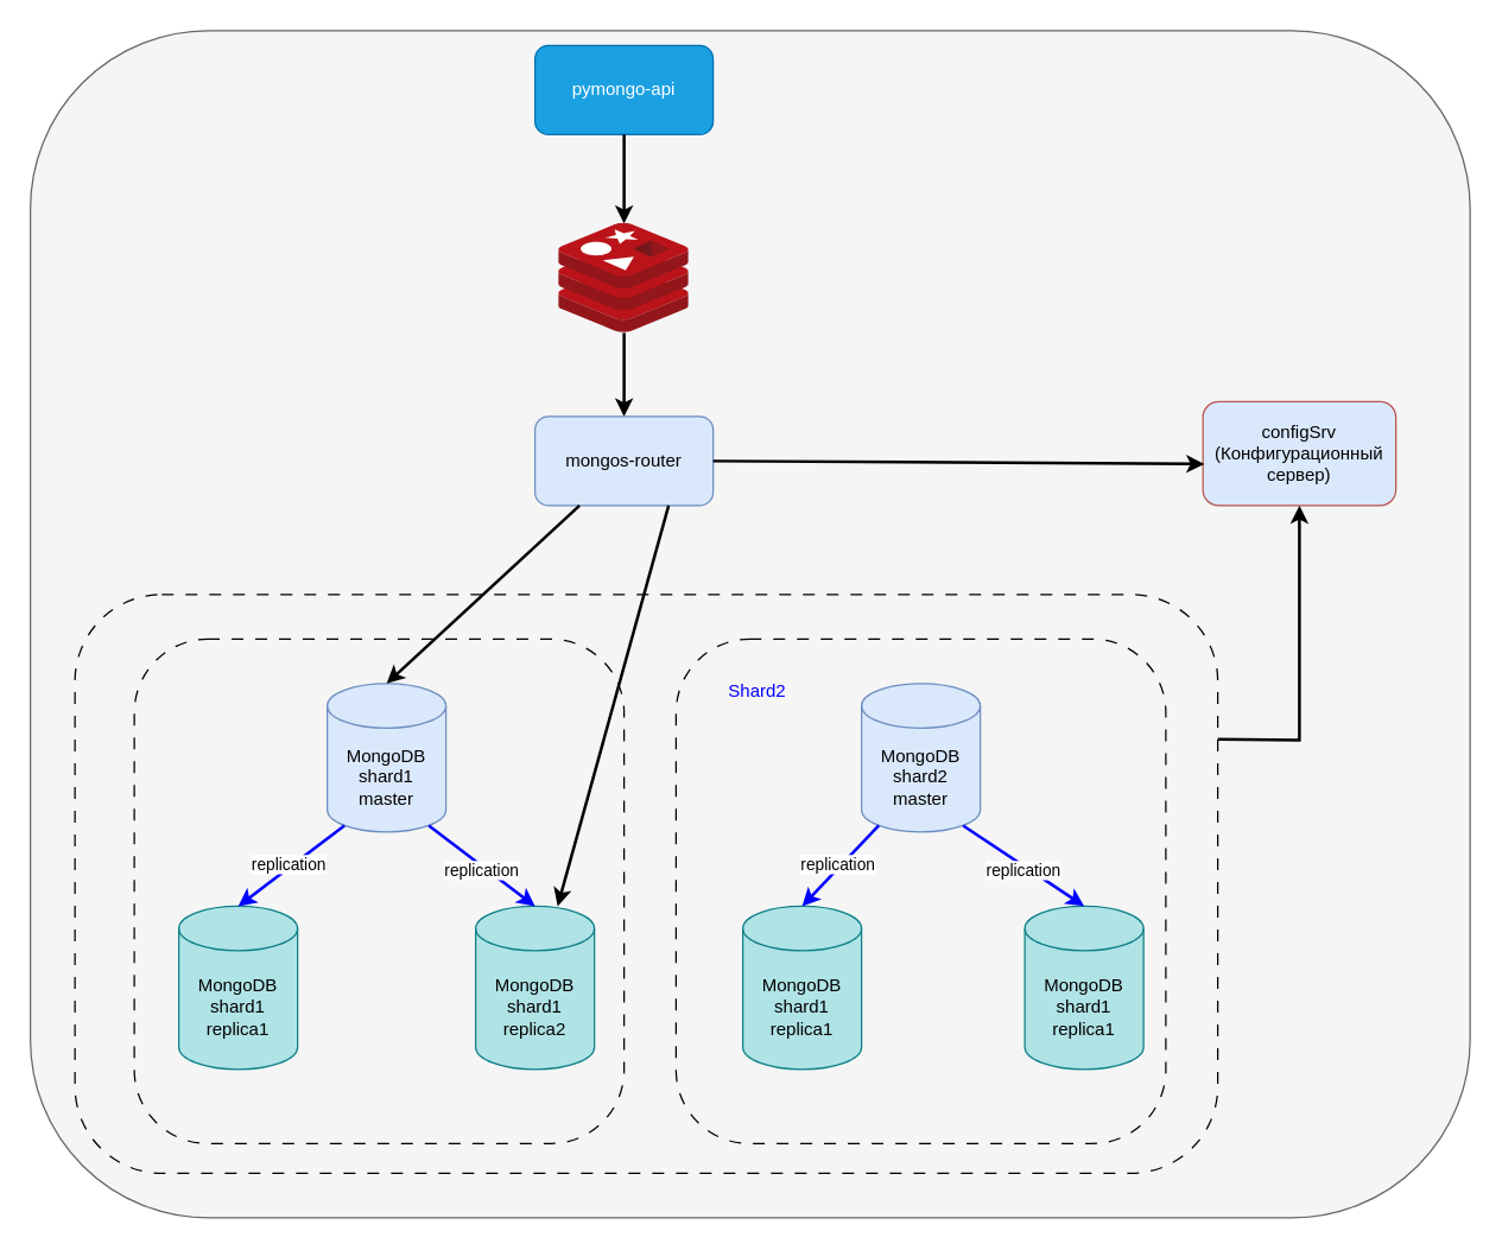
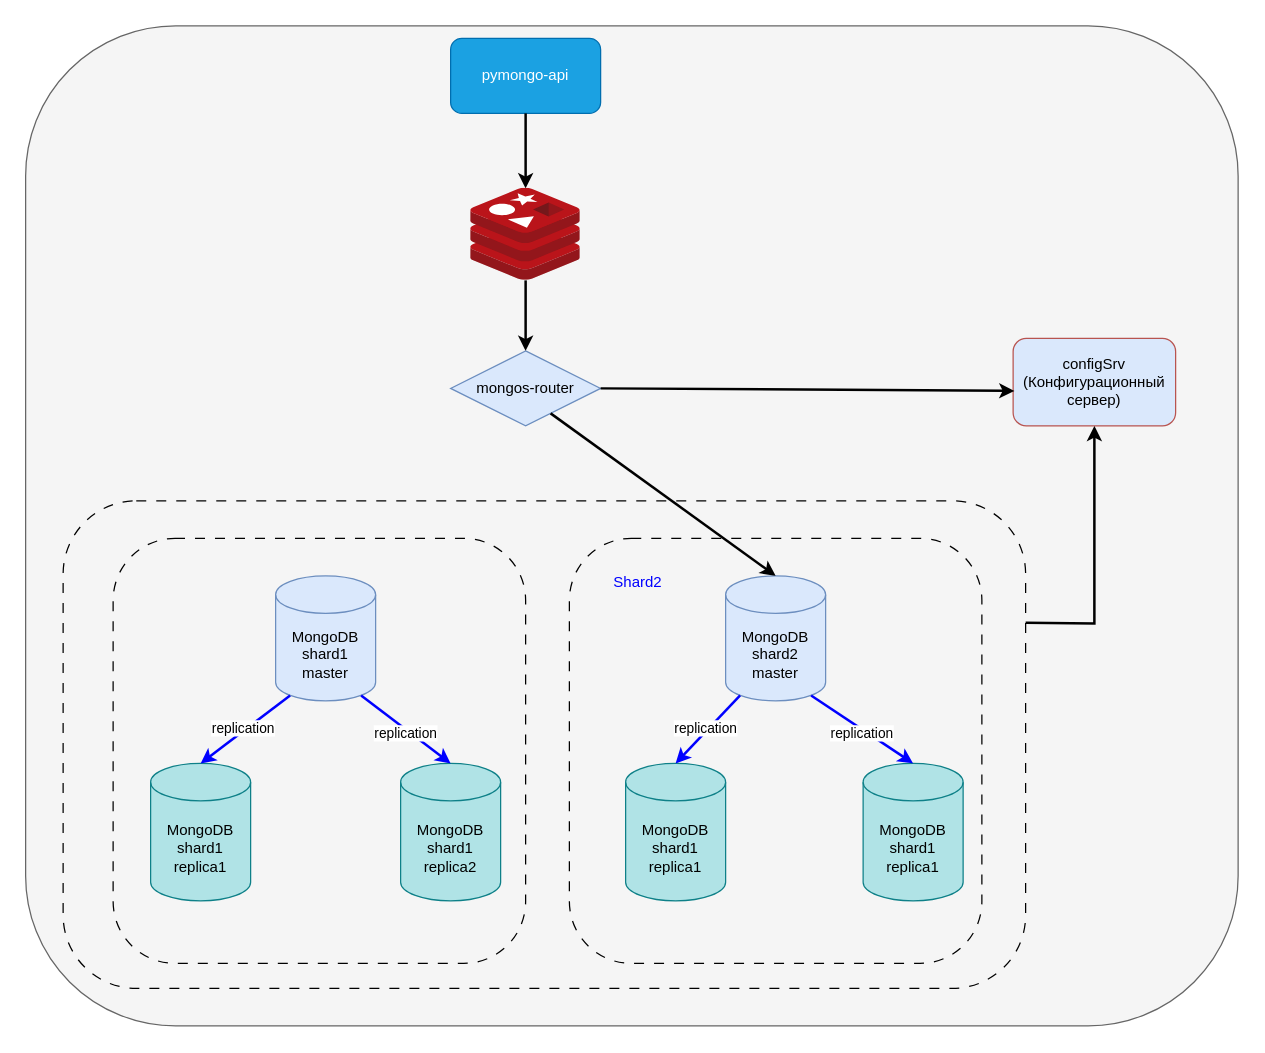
- <mxCell id="7" value="mongos-router" style="rounded=1;whiteSpace=wrap;html=1;fillColor=#dae8fc;strokeColor=#6c8ebf;" parent="1" vertex="1"><mxGeometry x="360" y="280" width="120" height="60" as="geometry" /></mxCell>
+ <mxCell id="7" value="mongos-router" style="rhombus;whiteSpace=wrap;html=1;fillColor=#dae8fc;strokeColor=#6c8ebf;" parent="1" vertex="1"><mxGeometry x="360" y="280" width="120" height="60" as="geometry" /></mxCell>
- <mxCell id="10" value="" style="endArrow=classic;html=1;rounded=0;exitX=0.25;exitY=1;exitDx=0;exitDy=0;entryX=0.5;entryY=0;entryDx=0;entryDy=0;entryPerimeter=0;strokeWidth=2;" parent="1" source="7" target="5" edge="1"><mxGeometry width="50" height="50" relative="1" as="geometry"><mxPoint x="220" y="470" as="sourcePoint" /><mxPoint x="270" y="420" as="targetPoint" /></mxGeometry></mxCell>
- <mxCell id="11" value="" style="endArrow=classic;html=1;rounded=0;exitX=0.75;exitY=1;exitDx=0;exitDy=0;strokeWidth=2;" parent="1" source="7" target="14" edge="1"><mxGeometry width="50" height="50" relative="1" as="geometry"><mxPoint x="220" y="470" as="sourcePoint" /><mxPoint x="270" y="420" as="targetPoint" /></mxGeometry></mxCell>
+ <mxCell id="11" value="" style="endArrow=classic;html=1;rounded=0;exitX=0.75;exitY=1;exitDx=0;exitDy=0;entryX=0.5;entryY=0;entryDx=0;entryDy=0;entryPerimeter=0;strokeWidth=2;" parent="1" source="7" target="6" edge="1"><mxGeometry width="50" height="50" relative="1" as="geometry"><mxPoint x="220" y="470" as="sourcePoint" /><mxPoint x="270" y="420" as="targetPoint" /></mxGeometry></mxCell>
